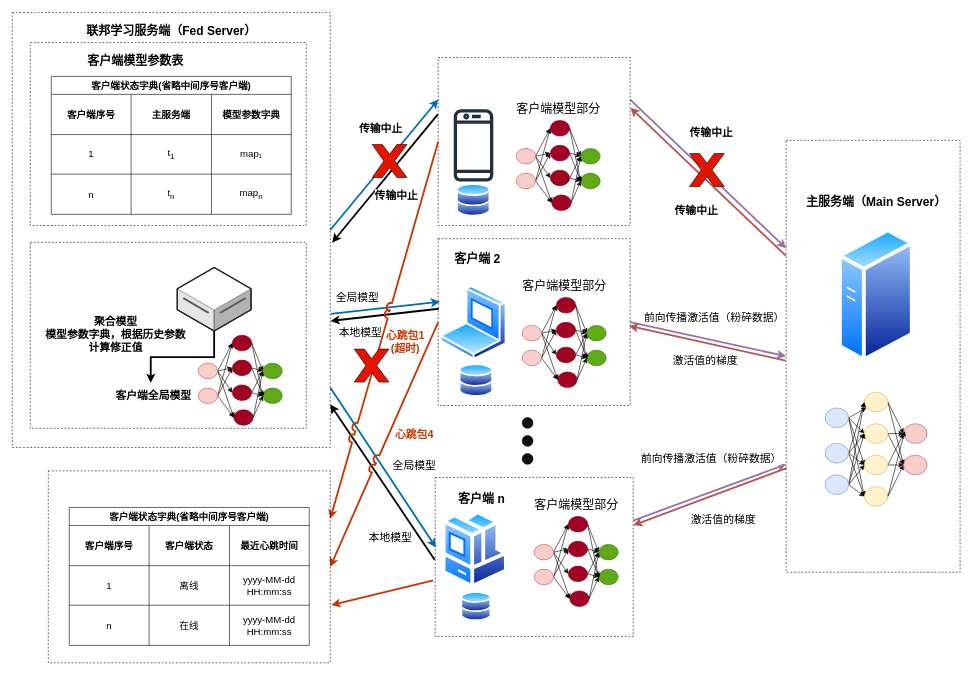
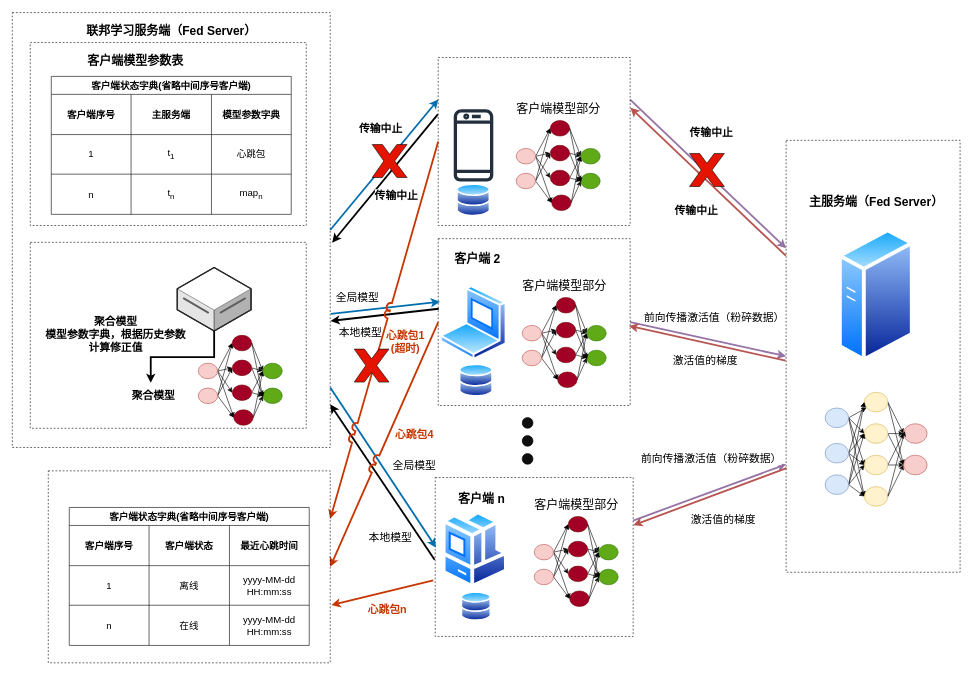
- <mxCell id="193" value="map₁" style="shape=partialRectangle;html=1;whiteSpace=wrap;connectable=0;strokeColor=inherit;overflow=hidden;fillColor=none;top=0;left=0;bottom=0;right=0;pointerEvents=1;fontSize=16;" vertex="1" parent="190"><mxGeometry x="267" width="133" height="66" as="geometry"><mxRectangle width="133" height="66" as="alternateBounds" /></mxGeometry></mxCell>
+ <mxCell id="193" value="心跳包" style="shape=partialRectangle;html=1;whiteSpace=wrap;connectable=0;strokeColor=inherit;overflow=hidden;fillColor=none;top=0;left=0;bottom=0;right=0;pointerEvents=1;fontSize=16;" vertex="1" parent="190"><mxGeometry x="267" width="133" height="66" as="geometry"><mxRectangle width="133" height="66" as="alternateBounds" /></mxGeometry></mxCell>
- <mxCell id="147" value="&lt;font style=&quot;font-size: 20px;&quot;&gt;&lt;b&gt;主服务端（Main Server）&lt;/b&gt;&lt;/font&gt;" style="text;html=1;align=center;verticalAlign=middle;resizable=0;points=[];autosize=1;strokeColor=none;fillColor=none;fontFamily=Helvetica;fontSize=11;fontColor=default;labelBackgroundColor=default;" parent="1" vertex="1"><mxGeometry x="1330" y="315" width="260" height="40" as="geometry" /></mxCell>
+ <mxCell id="147" value="&lt;font style=&quot;font-size: 20px;&quot;&gt;&lt;b&gt;主服务端（Fed Server）&lt;/b&gt;&lt;/font&gt;" style="text;html=1;align=center;verticalAlign=middle;resizable=0;points=[];autosize=1;strokeColor=none;fillColor=none;fontFamily=Helvetica;fontSize=11;fontColor=default;labelBackgroundColor=default;" parent="1" vertex="1"><mxGeometry x="1330" y="315" width="260" height="40" as="geometry" /></mxCell>
- <mxCell id="175" value="&lt;font style=&quot;font-size: 18px;&quot;&gt;&lt;b&gt;客户端全局模型&lt;/b&gt;&lt;/font&gt;" style="text;html=1;align=center;verticalAlign=middle;resizable=0;points=[];autosize=1;strokeColor=none;fillColor=none;fontFamily=Helvetica;fontSize=11;fontColor=default;labelBackgroundColor=default;" parent="148" vertex="1"><mxGeometry x="10" y="245" width="150" height="40" as="geometry" /></mxCell>
+ <mxCell id="175" value="&lt;font style=&quot;font-size: 18px;&quot;&gt;&lt;b&gt;聚合模型&lt;/b&gt;&lt;/font&gt;" style="text;html=1;align=center;verticalAlign=middle;resizable=0;points=[];autosize=1;strokeColor=none;fillColor=none;fontFamily=Helvetica;fontSize=11;fontColor=default;labelBackgroundColor=default;" parent="148" vertex="1"><mxGeometry x="10" y="245" width="150" height="40" as="geometry" /></mxCell>
+ <mxCell id="219" value="&lt;b&gt;&lt;font style=&quot;font-size: 18px; color: rgb(199, 53, 0);&quot;&gt;心跳包n&lt;/font&gt;&lt;/b&gt;" style="text;html=1;align=center;verticalAlign=middle;resizable=0;points=[];autosize=1;strokeColor=none;fillColor=none;" vertex="1" parent="1"><mxGeometry x="600" y="995" width="90" height="40" as="geometry" /></mxCell>
